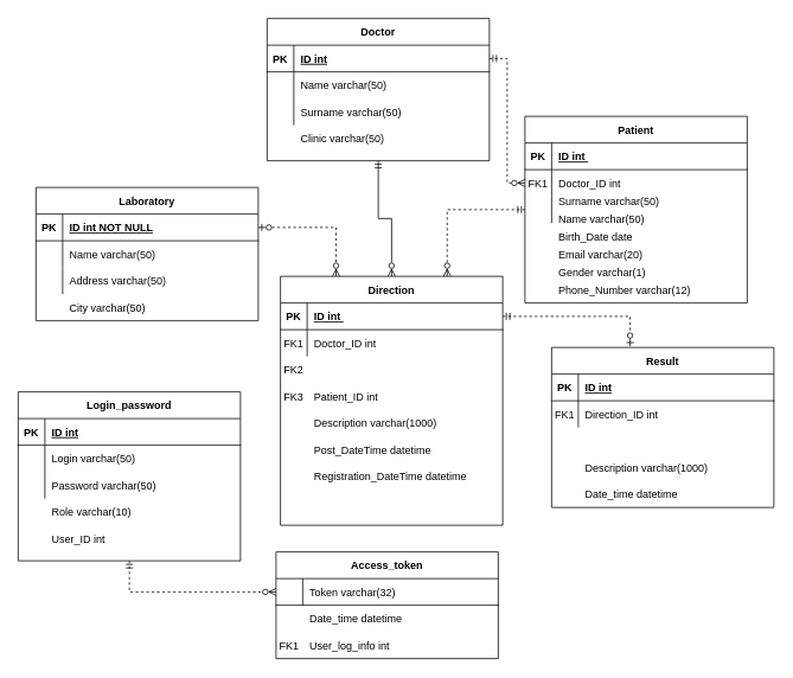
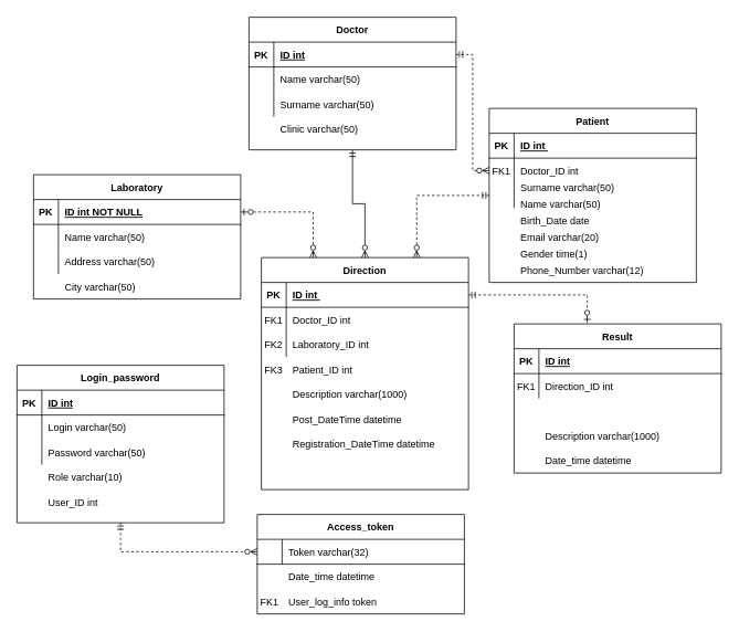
- <mxCell id="56" value="Gender varchar(1)" style="shape=partialRectangle;overflow=hidden;connectable=0;fillColor=none;top=0;left=0;bottom=0;right=0;align=left;spacingLeft=6;" parent="1" vertex="1"><mxGeometry x="620" y="290" width="220" height="30" as="geometry"><mxRectangle width="220" height="30" as="alternateBounds" /></mxGeometry></mxCell>
+ <mxCell id="56" value="Gender time(1)" style="shape=partialRectangle;overflow=hidden;connectable=0;fillColor=none;top=0;left=0;bottom=0;right=0;align=left;spacingLeft=6;" parent="1" vertex="1"><mxGeometry x="620" y="290" width="220" height="30" as="geometry"><mxRectangle width="220" height="30" as="alternateBounds" /></mxGeometry></mxCell>
+ <mxCell id="43" value="Laboratory_ID int" style="shape=partialRectangle;overflow=hidden;connectable=0;fillColor=none;top=0;left=0;bottom=0;right=0;align=left;spacingLeft=6;" parent="41" vertex="1"><mxGeometry x="30" width="220" height="30" as="geometry"><mxRectangle width="220" height="30" as="alternateBounds" /></mxGeometry></mxCell>
- <mxCell id="82" value="User_log_info int" style="shape=partialRectangle;overflow=hidden;connectable=0;fillColor=none;top=0;left=0;bottom=0;right=0;align=left;spacingLeft=6;fontStyle=0;" parent="1" vertex="1"><mxGeometry x="340" y="710" width="220" height="30" as="geometry"><mxRectangle width="220" height="30" as="alternateBounds" /></mxGeometry></mxCell>
+ <mxCell id="82" value="User_log_info token" style="shape=partialRectangle;overflow=hidden;connectable=0;fillColor=none;top=0;left=0;bottom=0;right=0;align=left;spacingLeft=6;fontStyle=0;" parent="1" vertex="1"><mxGeometry x="340" y="710" width="220" height="30" as="geometry"><mxRectangle width="220" height="30" as="alternateBounds" /></mxGeometry></mxCell>
